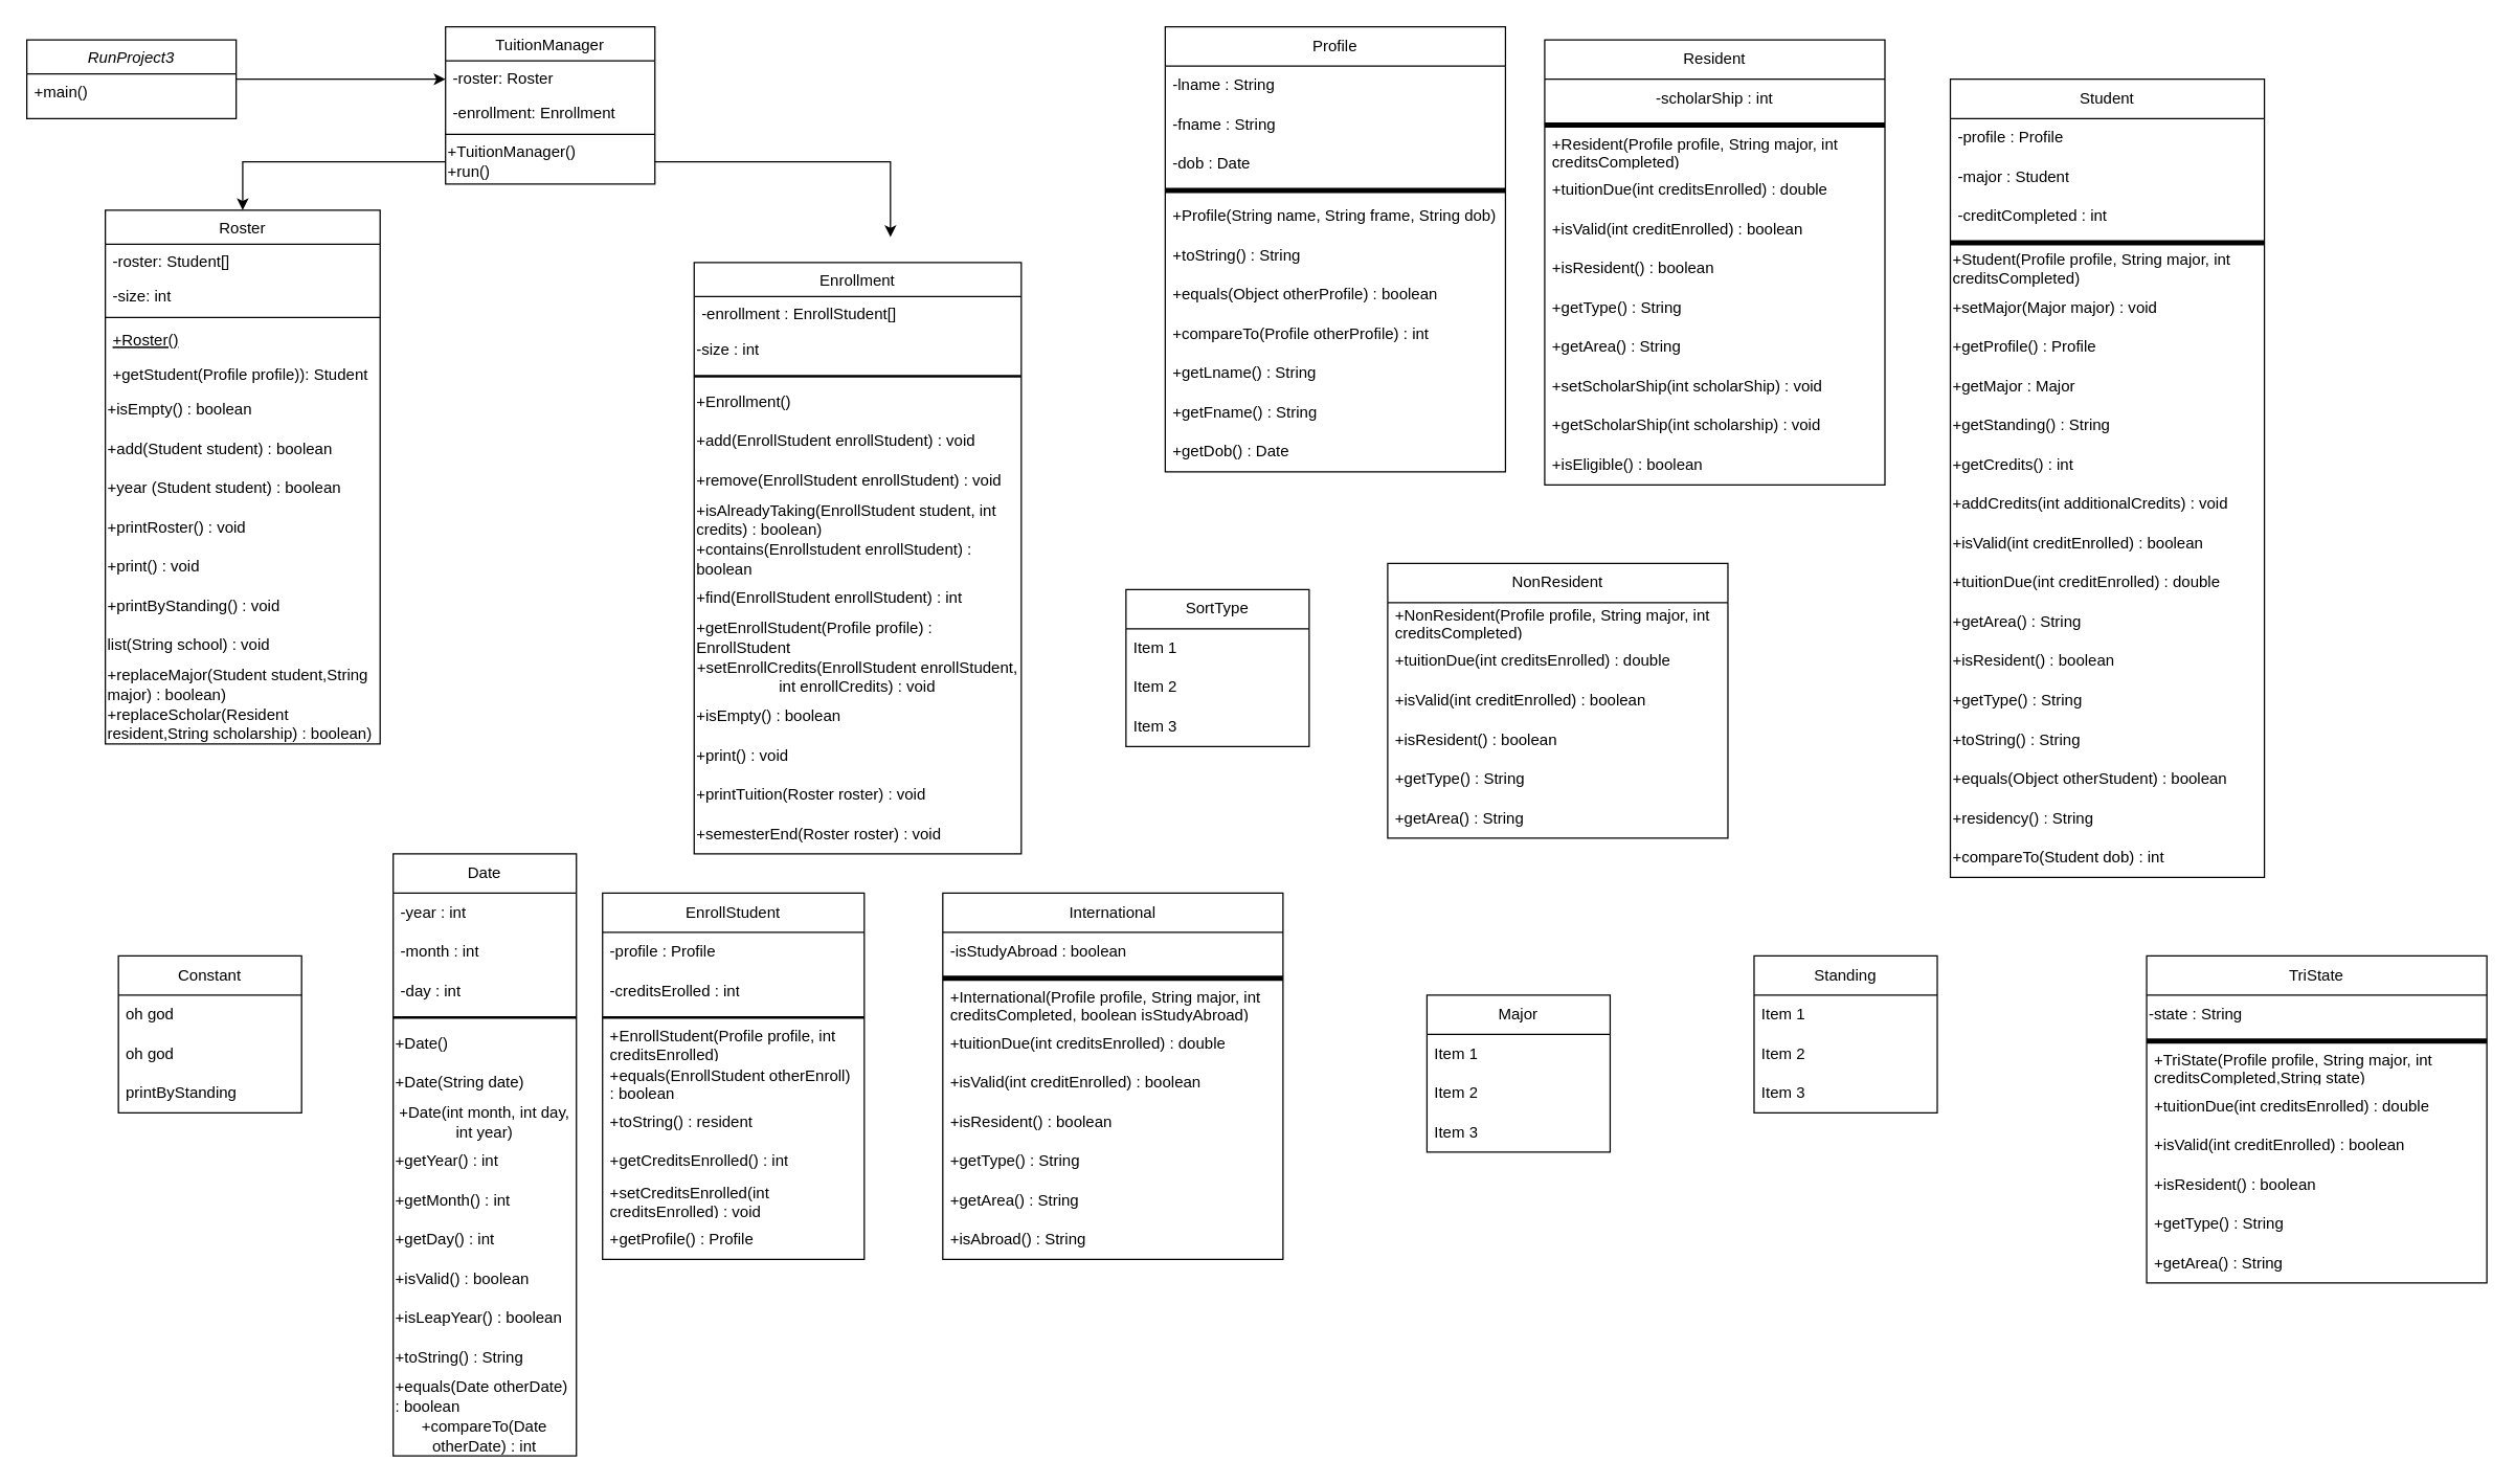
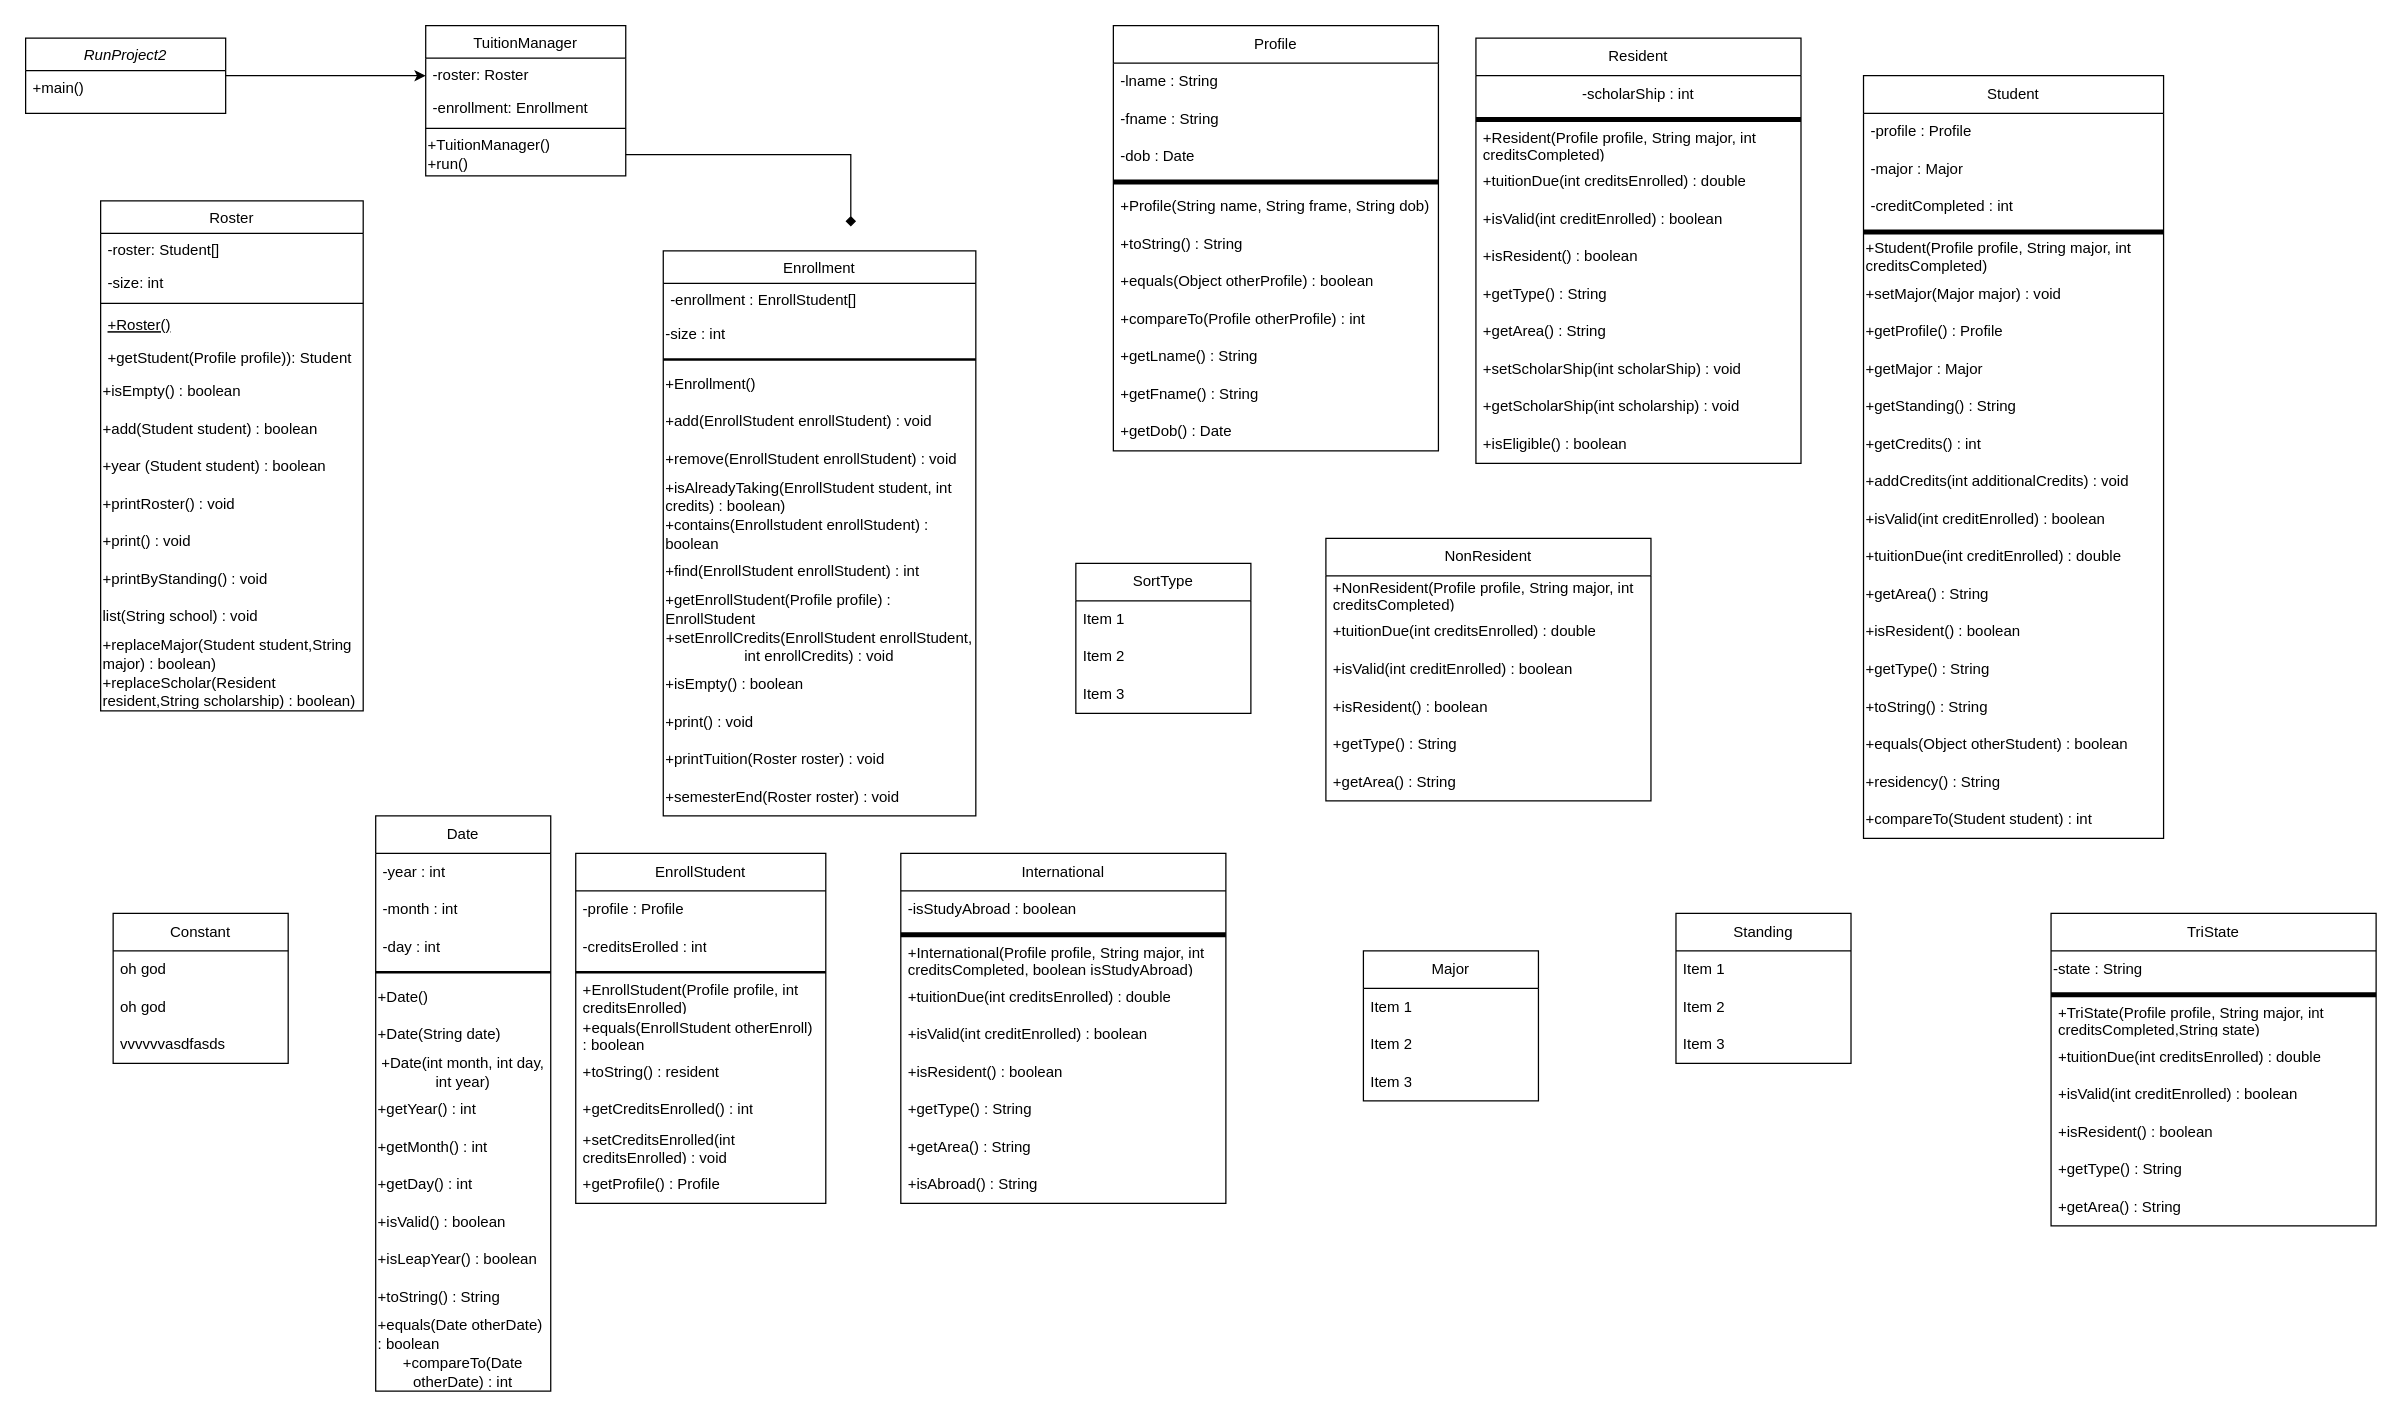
- <mxCell id="2" value="RunProject3" style="swimlane;fontStyle=2;align=center;verticalAlign=top;childLayout=stackLayout;horizontal=1;startSize=26;horizontalStack=0;resizeParent=1;resizeLast=0;collapsible=1;marginBottom=0;rounded=0;shadow=0;strokeWidth=1;" parent="1" vertex="1"><mxGeometry x="20" y="30" width="160" height="60" as="geometry"><mxRectangle x="230" y="140" width="160" height="26" as="alternateBounds" /></mxGeometry></mxCell>
+ <mxCell id="2" value="RunProject2" style="swimlane;fontStyle=2;align=center;verticalAlign=top;childLayout=stackLayout;horizontal=1;startSize=26;horizontalStack=0;resizeParent=1;resizeLast=0;collapsible=1;marginBottom=0;rounded=0;shadow=0;strokeWidth=1;" parent="1" vertex="1"><mxGeometry x="20" y="30" width="160" height="60" as="geometry"><mxRectangle x="230" y="140" width="160" height="26" as="alternateBounds" /></mxGeometry></mxCell>
- <mxCell id="41" style="edgeStyle=orthogonalEdgeStyle;rounded=0;orthogonalLoop=1;jettySize=auto;html=1;entryX=0.5;entryY=0;entryDx=0;entryDy=0;" edge="1" parent="1" source="39" target="4"><mxGeometry relative="1" as="geometry" /></mxCell>
- <mxCell id="128" value="-major : Student" style="text;strokeColor=none;fillColor=none;align=left;verticalAlign=middle;spacingLeft=4;spacingRight=4;overflow=hidden;points=[[0,0.5],[1,0.5]];portConstraint=eastwest;rotatable=0;whiteSpace=wrap;html=1;" vertex="1" parent="126"><mxGeometry y="60" width="240" height="30" as="geometry" /></mxCell>
+ <mxCell id="128" value="-major : Major" style="text;strokeColor=none;fillColor=none;align=left;verticalAlign=middle;spacingLeft=4;spacingRight=4;overflow=hidden;points=[[0,0.5],[1,0.5]];portConstraint=eastwest;rotatable=0;whiteSpace=wrap;html=1;" vertex="1" parent="126"><mxGeometry y="60" width="240" height="30" as="geometry" /></mxCell>
- <mxCell id="42" style="edgeStyle=orthogonalEdgeStyle;rounded=0;orthogonalLoop=1;jettySize=auto;html=1;entryX=0.6;entryY=-0.043;entryDx=0;entryDy=0;entryPerimeter=0;" edge="1" parent="1" source="39" target="19"><mxGeometry relative="1" as="geometry"><Array as="points"><mxPoint x="680" y="123" /></Array></mxGeometry></mxCell>
+ <mxCell id="42" style="edgeStyle=orthogonalEdgeStyle;rounded=0;orthogonalLoop=1;jettySize=auto;html=1;entryX=0.6;entryY=-0.043;entryDx=0;entryDy=0;entryPerimeter=0;endArrow=diamond;" edge="1" parent="1" source="39" target="19"><mxGeometry relative="1" as="geometry"><Array as="points"><mxPoint x="680" y="123" /></Array></mxGeometry></mxCell>
- <mxCell id="146" value="+compareTo(Student dob) : int" style="text;html=1;strokeColor=none;fillColor=none;align=left;verticalAlign=middle;whiteSpace=wrap;rounded=0;" vertex="1" parent="126"><mxGeometry y="580" width="240" height="30" as="geometry" /></mxCell>
+ <mxCell id="146" value="+compareTo(Student student) : int" style="text;html=1;strokeColor=none;fillColor=none;align=left;verticalAlign=middle;whiteSpace=wrap;rounded=0;" vertex="1" parent="126"><mxGeometry y="580" width="240" height="30" as="geometry" /></mxCell>
- <mxCell id="46" value="printByStanding" style="text;strokeColor=none;fillColor=none;align=left;verticalAlign=middle;spacingLeft=4;spacingRight=4;overflow=hidden;points=[[0,0.5],[1,0.5]];portConstraint=eastwest;rotatable=0;whiteSpace=wrap;html=1;" vertex="1" parent="43"><mxGeometry y="90" width="140" height="30" as="geometry" /></mxCell>
+ <mxCell id="46" value="vvvvvvasdfasds" style="text;strokeColor=none;fillColor=none;align=left;verticalAlign=middle;spacingLeft=4;spacingRight=4;overflow=hidden;points=[[0,0.5],[1,0.5]];portConstraint=eastwest;rotatable=0;whiteSpace=wrap;html=1;" vertex="1" parent="43"><mxGeometry y="90" width="140" height="30" as="geometry" /></mxCell>
